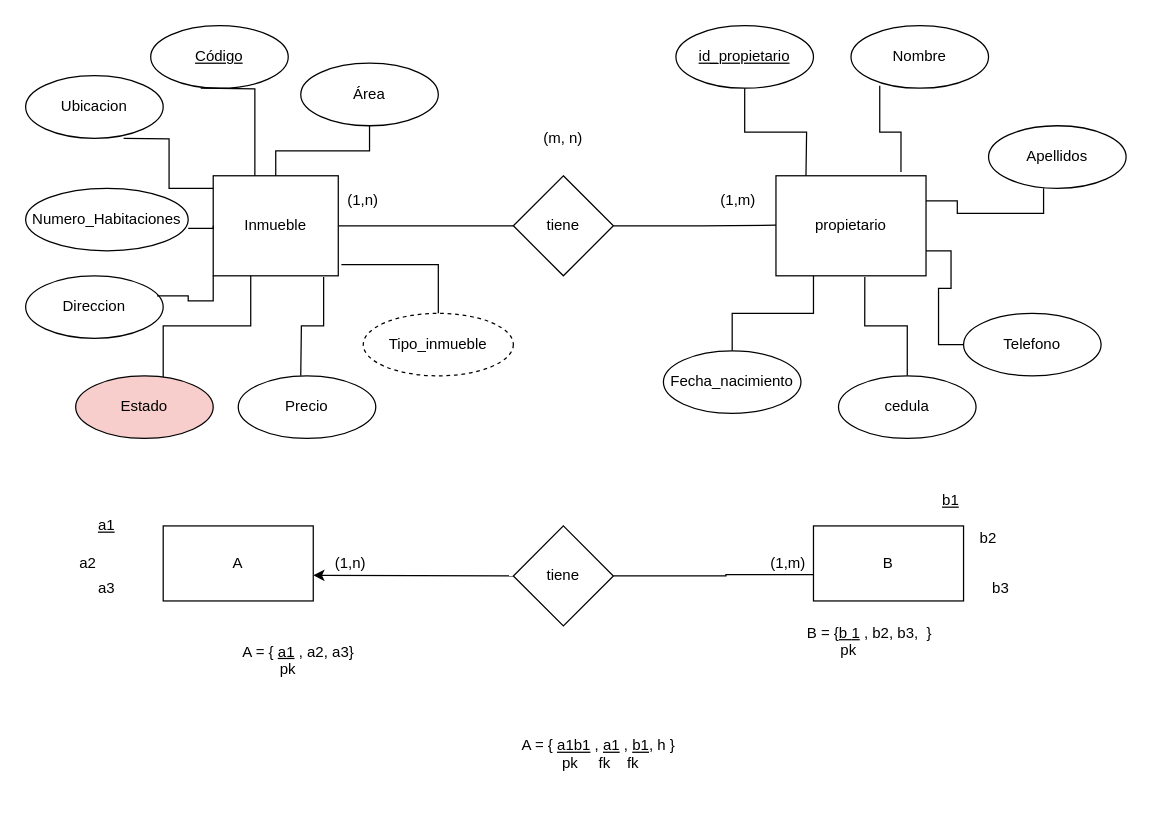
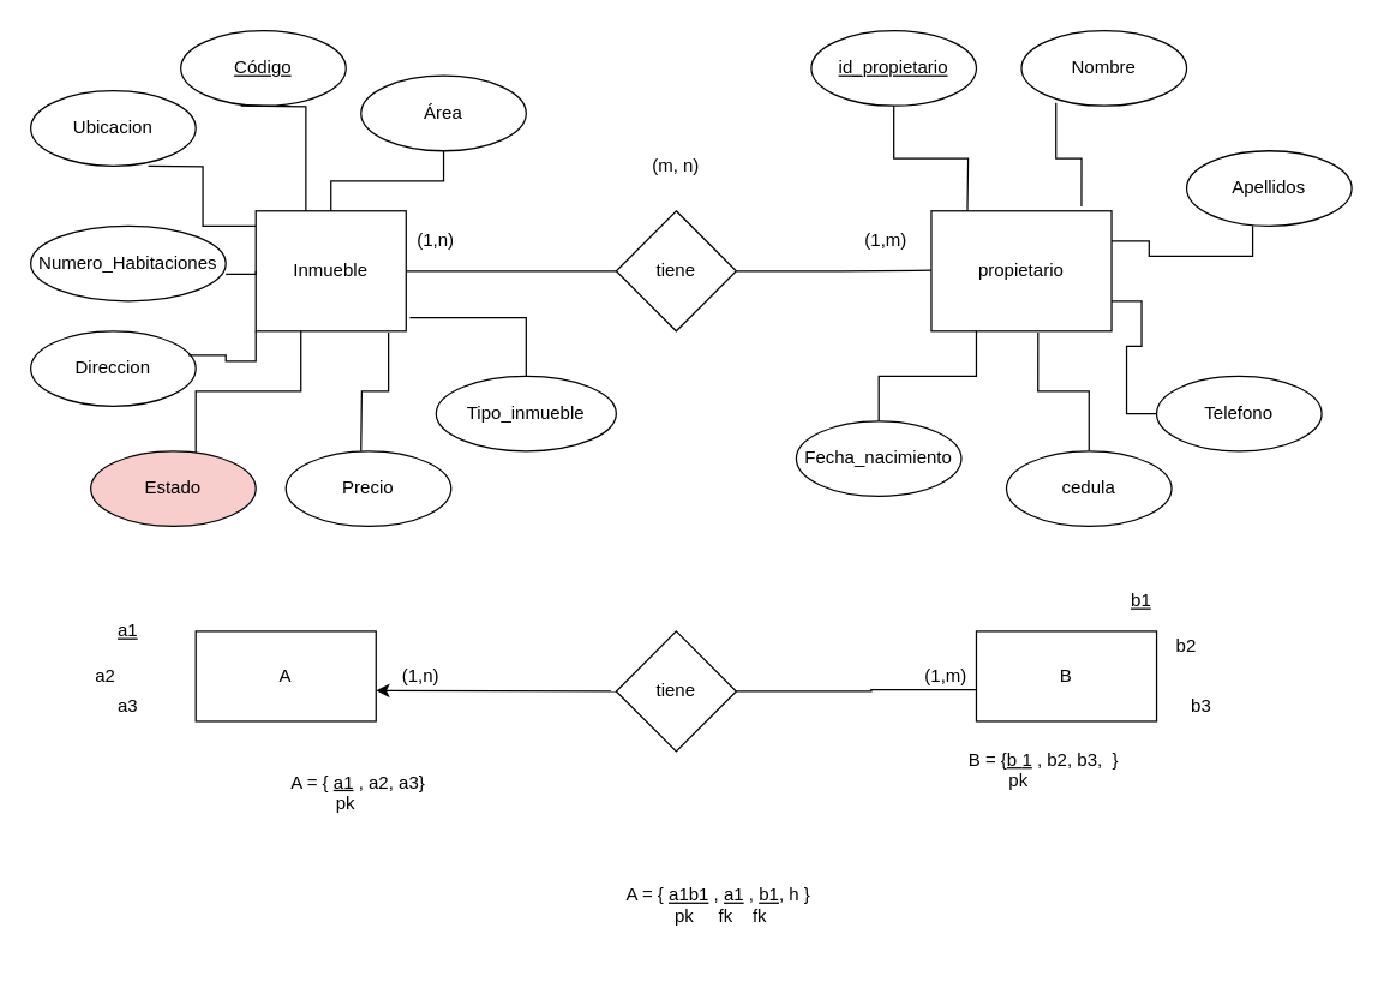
- <mxCell id="23" value="Tipo_inmueble" style="ellipse;whiteSpace=wrap;html=1;dashed=1;" vertex="1" parent="1"><mxGeometry x="290" y="250" width="120" height="50" as="geometry" /></mxCell>
+ <mxCell id="23" value="Tipo_inmueble" style="ellipse;whiteSpace=wrap;html=1;" vertex="1" parent="1"><mxGeometry x="290" y="250" width="120" height="50" as="geometry" /></mxCell>
